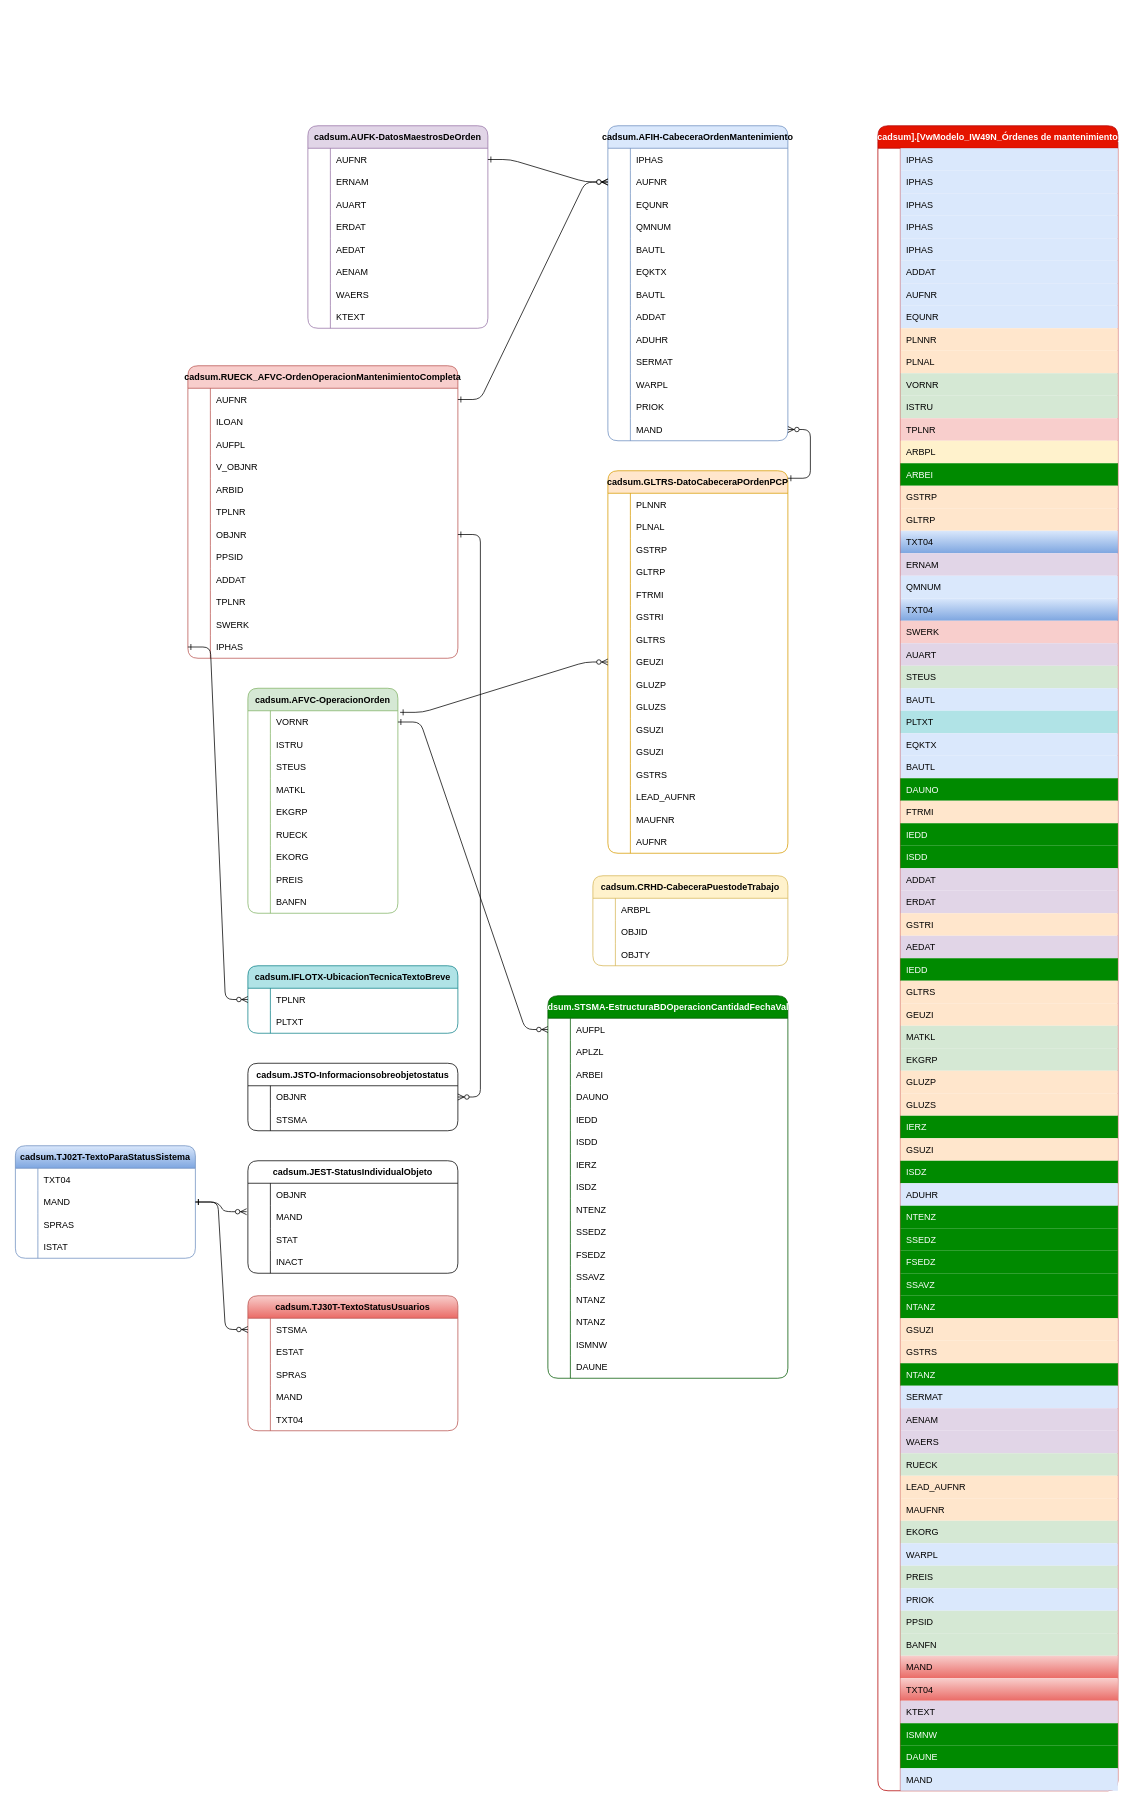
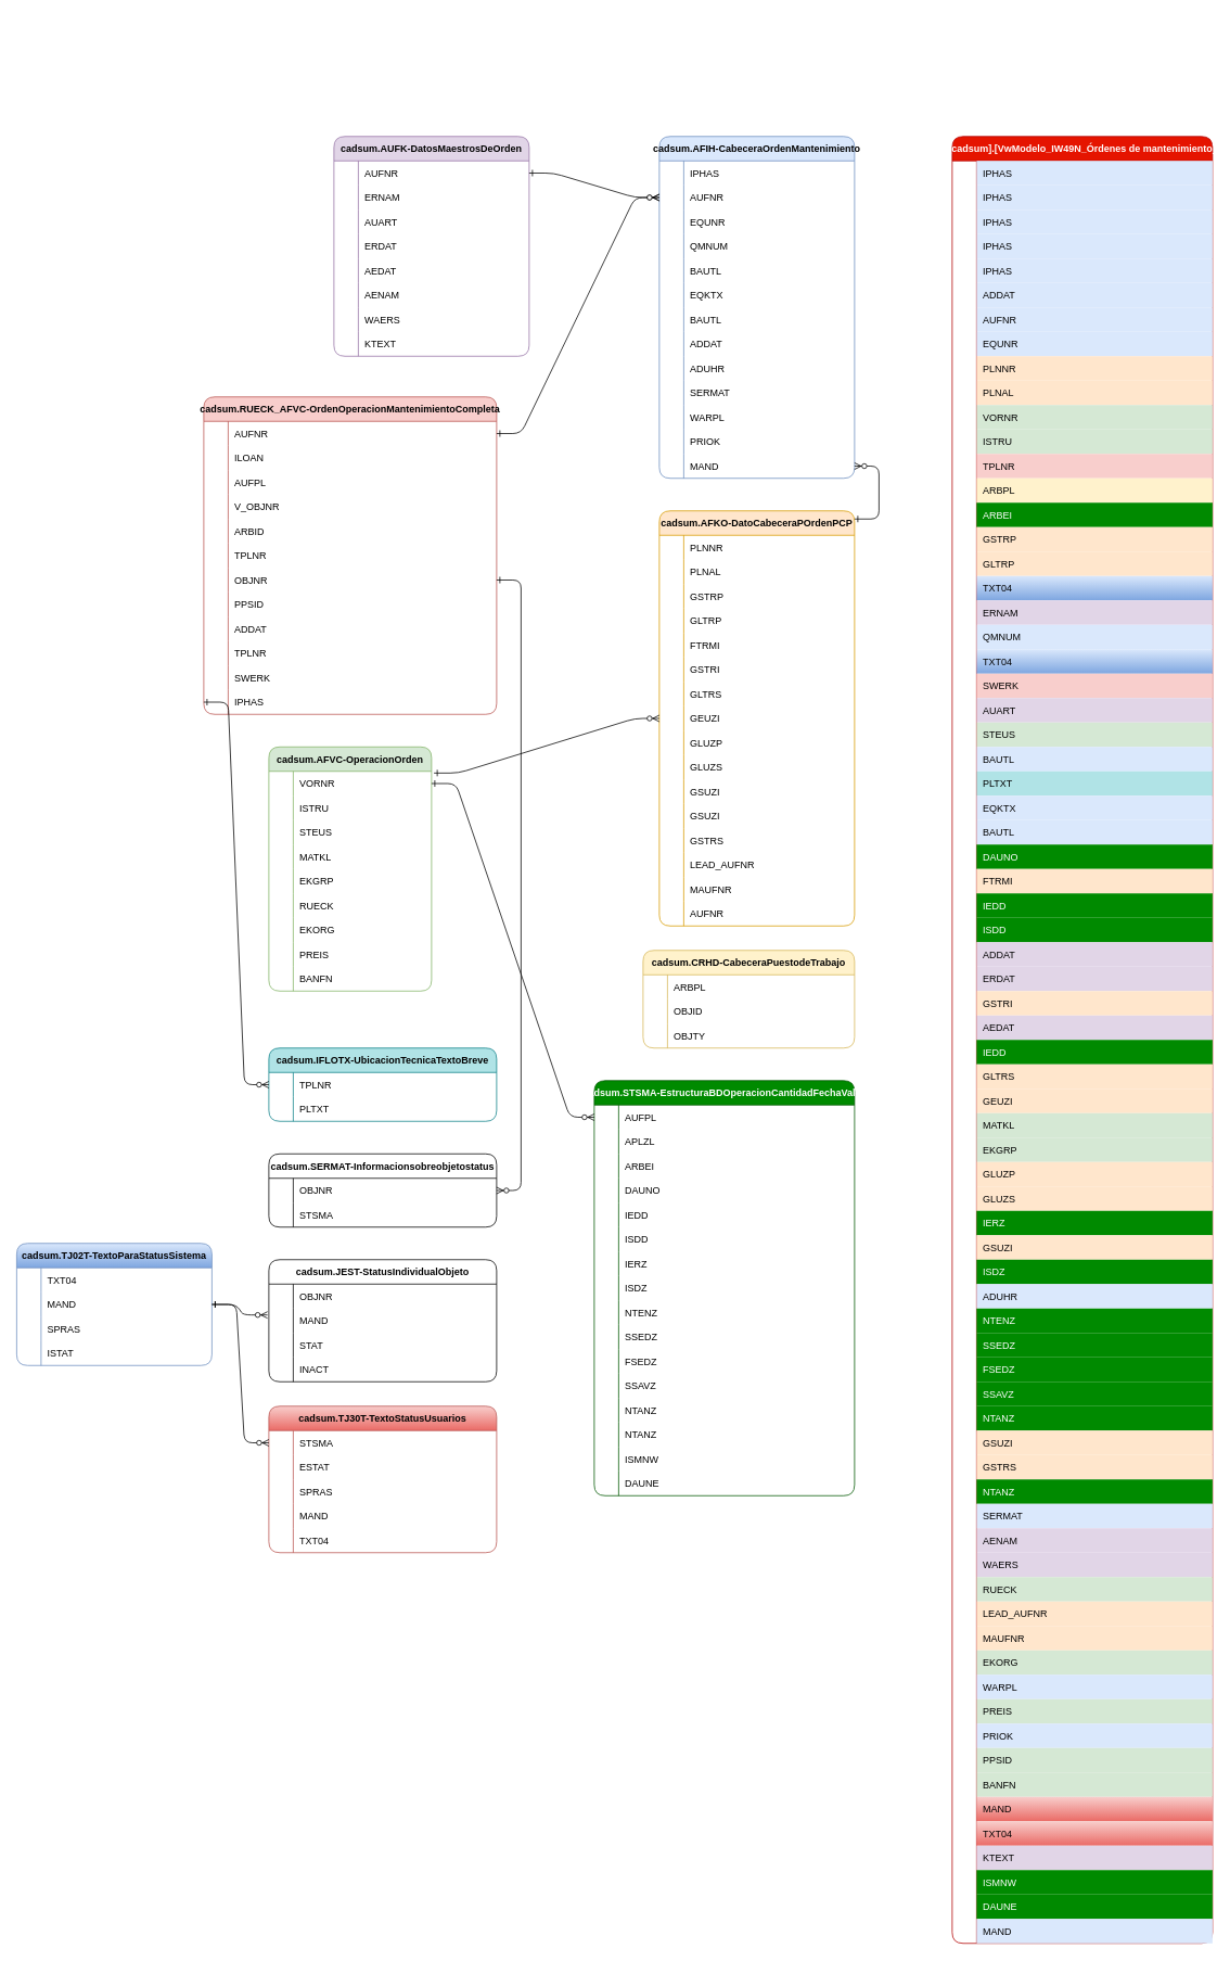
- <mxCell id="262" value="cadsum.GLTRS-DatoCabeceraPOrdenPCP" style="shape=table;startSize=30;container=1;collapsible=1;childLayout=tableLayout;fixedRows=1;rowLines=0;fontStyle=1;align=center;resizeLast=1;rounded=1;fillColor=#ffe6cc;strokeColor=#d79b00;" vertex="1" parent="1"><mxGeometry x="810" y="627" width="240" height="510" as="geometry" /></mxCell>
+ <mxCell id="262" value="cadsum.AFKO-DatoCabeceraPOrdenPCP" style="shape=table;startSize=30;container=1;collapsible=1;childLayout=tableLayout;fixedRows=1;rowLines=0;fontStyle=1;align=center;resizeLast=1;rounded=1;fillColor=#ffe6cc;strokeColor=#d79b00;" vertex="1" parent="1"><mxGeometry x="810" y="627" width="240" height="510" as="geometry" /></mxCell>
- <mxCell id="467" value="cadsum.JSTO-Informacionsobreobjetostatus" style="shape=table;startSize=30;container=1;collapsible=1;childLayout=tableLayout;fixedRows=1;rowLines=0;fontStyle=1;align=center;resizeLast=1;rounded=1;" vertex="1" parent="1"><mxGeometry x="330" y="1417" width="280" height="90" as="geometry" /></mxCell>
+ <mxCell id="467" value="cadsum.SERMAT-Informacionsobreobjetostatus" style="shape=table;startSize=30;container=1;collapsible=1;childLayout=tableLayout;fixedRows=1;rowLines=0;fontStyle=1;align=center;resizeLast=1;rounded=1;" vertex="1" parent="1"><mxGeometry x="330" y="1417" width="280" height="90" as="geometry" /></mxCell>
